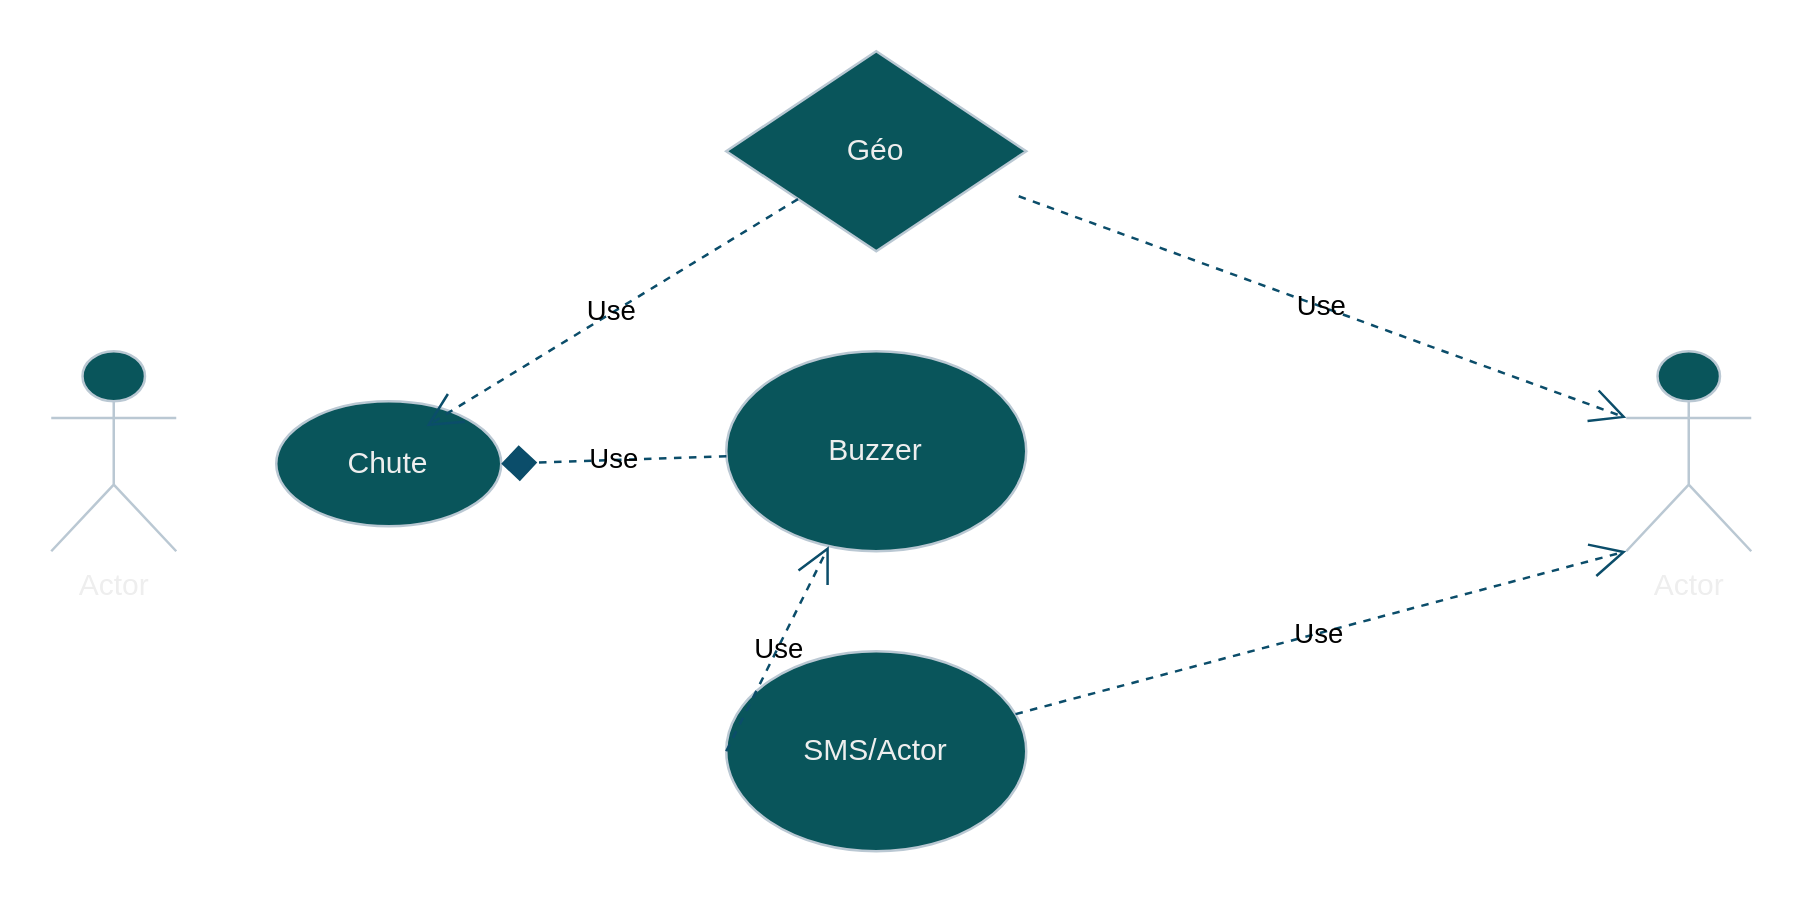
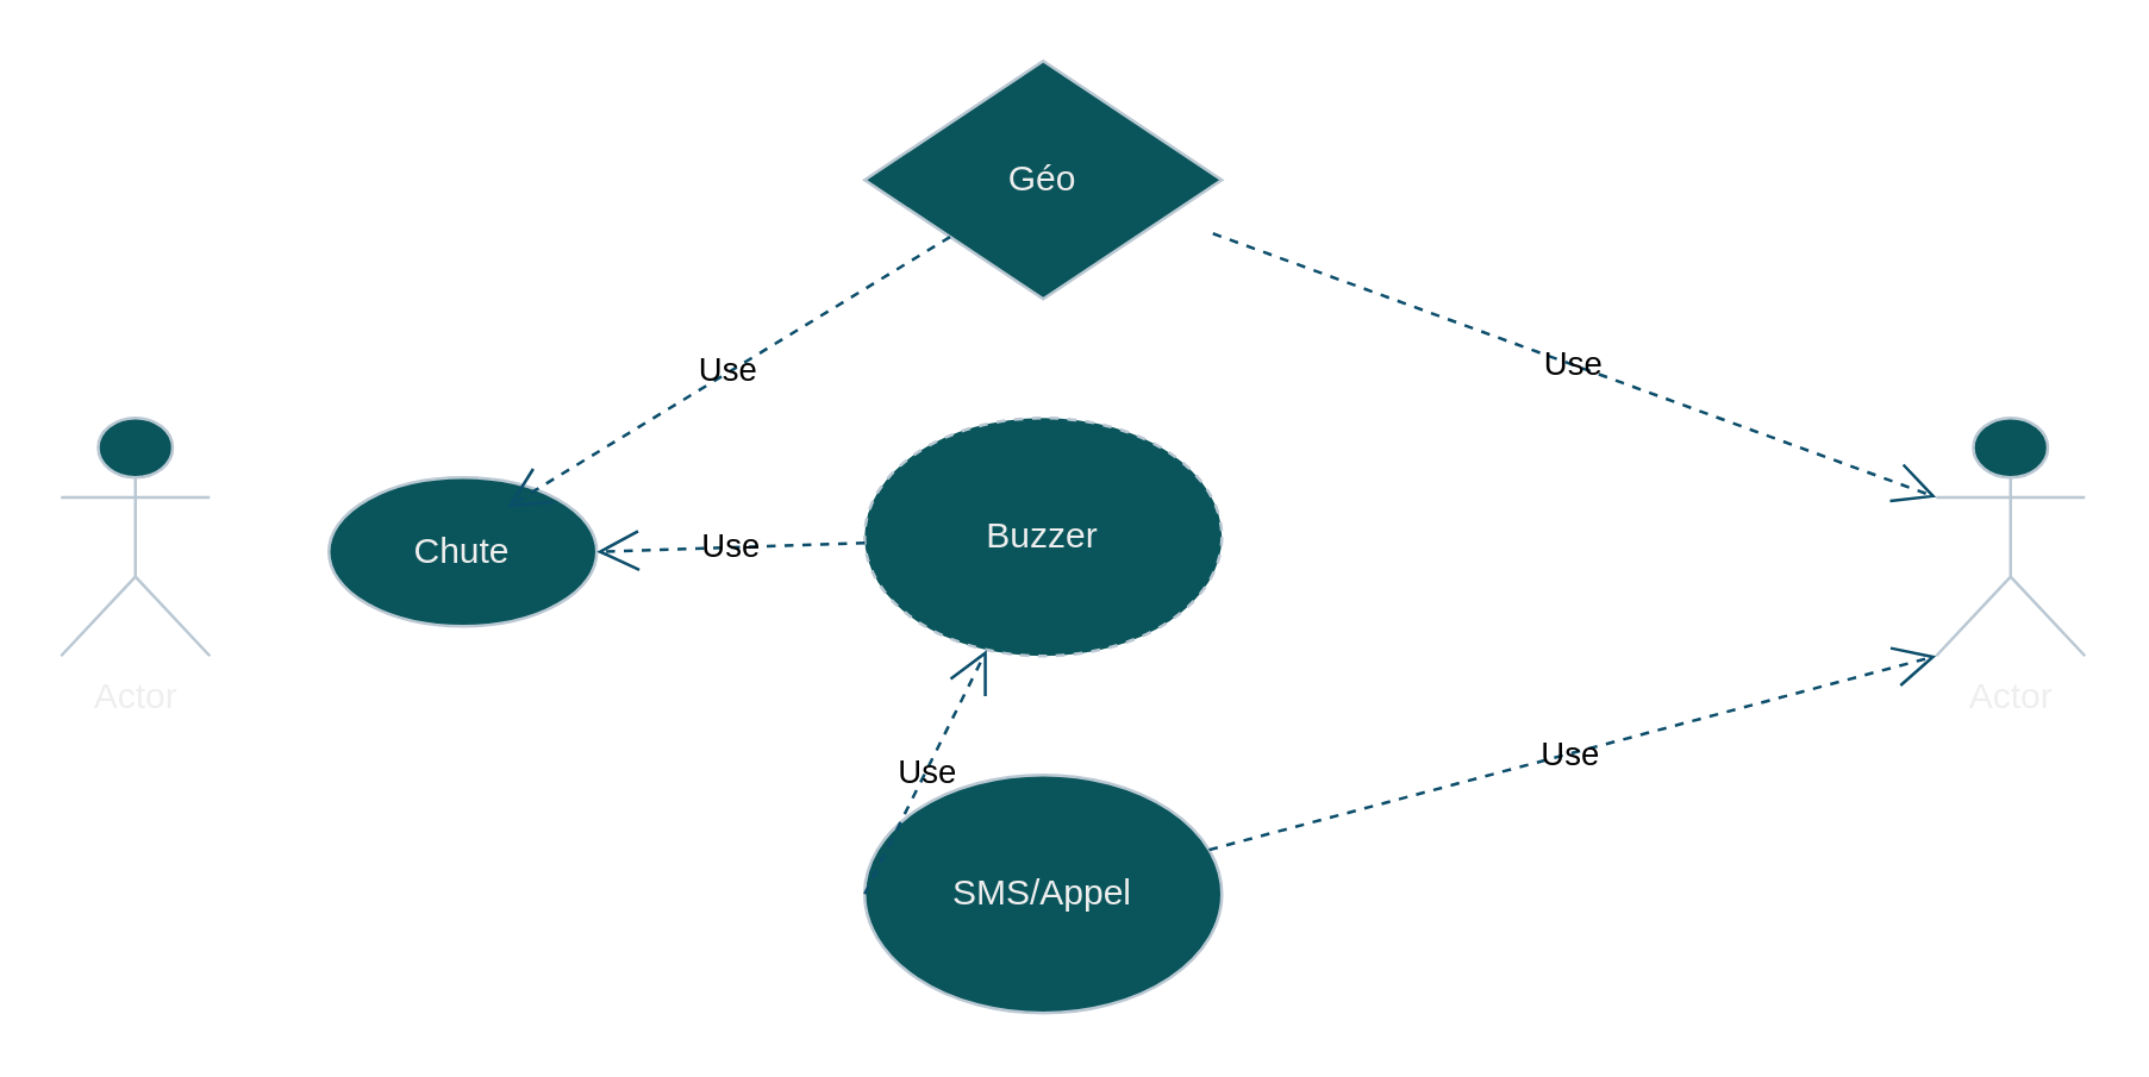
- <mxCell id="4" value="Buzzer" style="ellipse;whiteSpace=wrap;html=1;labelBackgroundColor=none;fillColor=#09555B;strokeColor=#BAC8D3;fontColor=#EEEEEE;" vertex="1" parent="1"><mxGeometry x="290" y="140" width="120" height="80" as="geometry" /></mxCell>
+ <mxCell id="4" value="Buzzer" style="ellipse;whiteSpace=wrap;html=1;labelBackgroundColor=none;fillColor=#09555B;strokeColor=#BAC8D3;fontColor=#EEEEEE;dashed=1;" vertex="1" parent="1"><mxGeometry x="290" y="140" width="120" height="80" as="geometry" /></mxCell>
- <mxCell id="9" value="Use" style="endArrow=diamond;endSize=12;dashed=1;html=1;rounded=0;entryX=1;entryY=0.5;entryDx=0;entryDy=0;labelBackgroundColor=none;strokeColor=#0B4D6A;fontColor=default;" edge="1" parent="1" source="4" target="3"><mxGeometry width="160" relative="1" as="geometry"><mxPoint x="390" y="100" as="sourcePoint" /><mxPoint x="249.047" y="209.63" as="targetPoint" /></mxGeometry></mxCell>
+ <mxCell id="9" value="Use" style="endArrow=open;endSize=12;dashed=1;html=1;rounded=0;entryX=1;entryY=0.5;entryDx=0;entryDy=0;labelBackgroundColor=none;strokeColor=#0B4D6A;fontColor=default;" edge="1" parent="1" source="4" target="3"><mxGeometry width="160" relative="1" as="geometry"><mxPoint x="390" y="100" as="sourcePoint" /><mxPoint x="249.047" y="209.63" as="targetPoint" /></mxGeometry></mxCell>
- <mxCell id="5" value="SMS/Actor" style="ellipse;whiteSpace=wrap;html=1;labelBackgroundColor=none;fillColor=#09555B;strokeColor=#BAC8D3;fontColor=#EEEEEE;" vertex="1" parent="1"><mxGeometry x="290" y="260" width="120" height="80" as="geometry" /></mxCell>
+ <mxCell id="5" value="SMS/Appel" style="ellipse;whiteSpace=wrap;html=1;labelBackgroundColor=none;fillColor=#09555B;strokeColor=#BAC8D3;fontColor=#EEEEEE;" vertex="1" parent="1"><mxGeometry x="290" y="260" width="120" height="80" as="geometry" /></mxCell>
